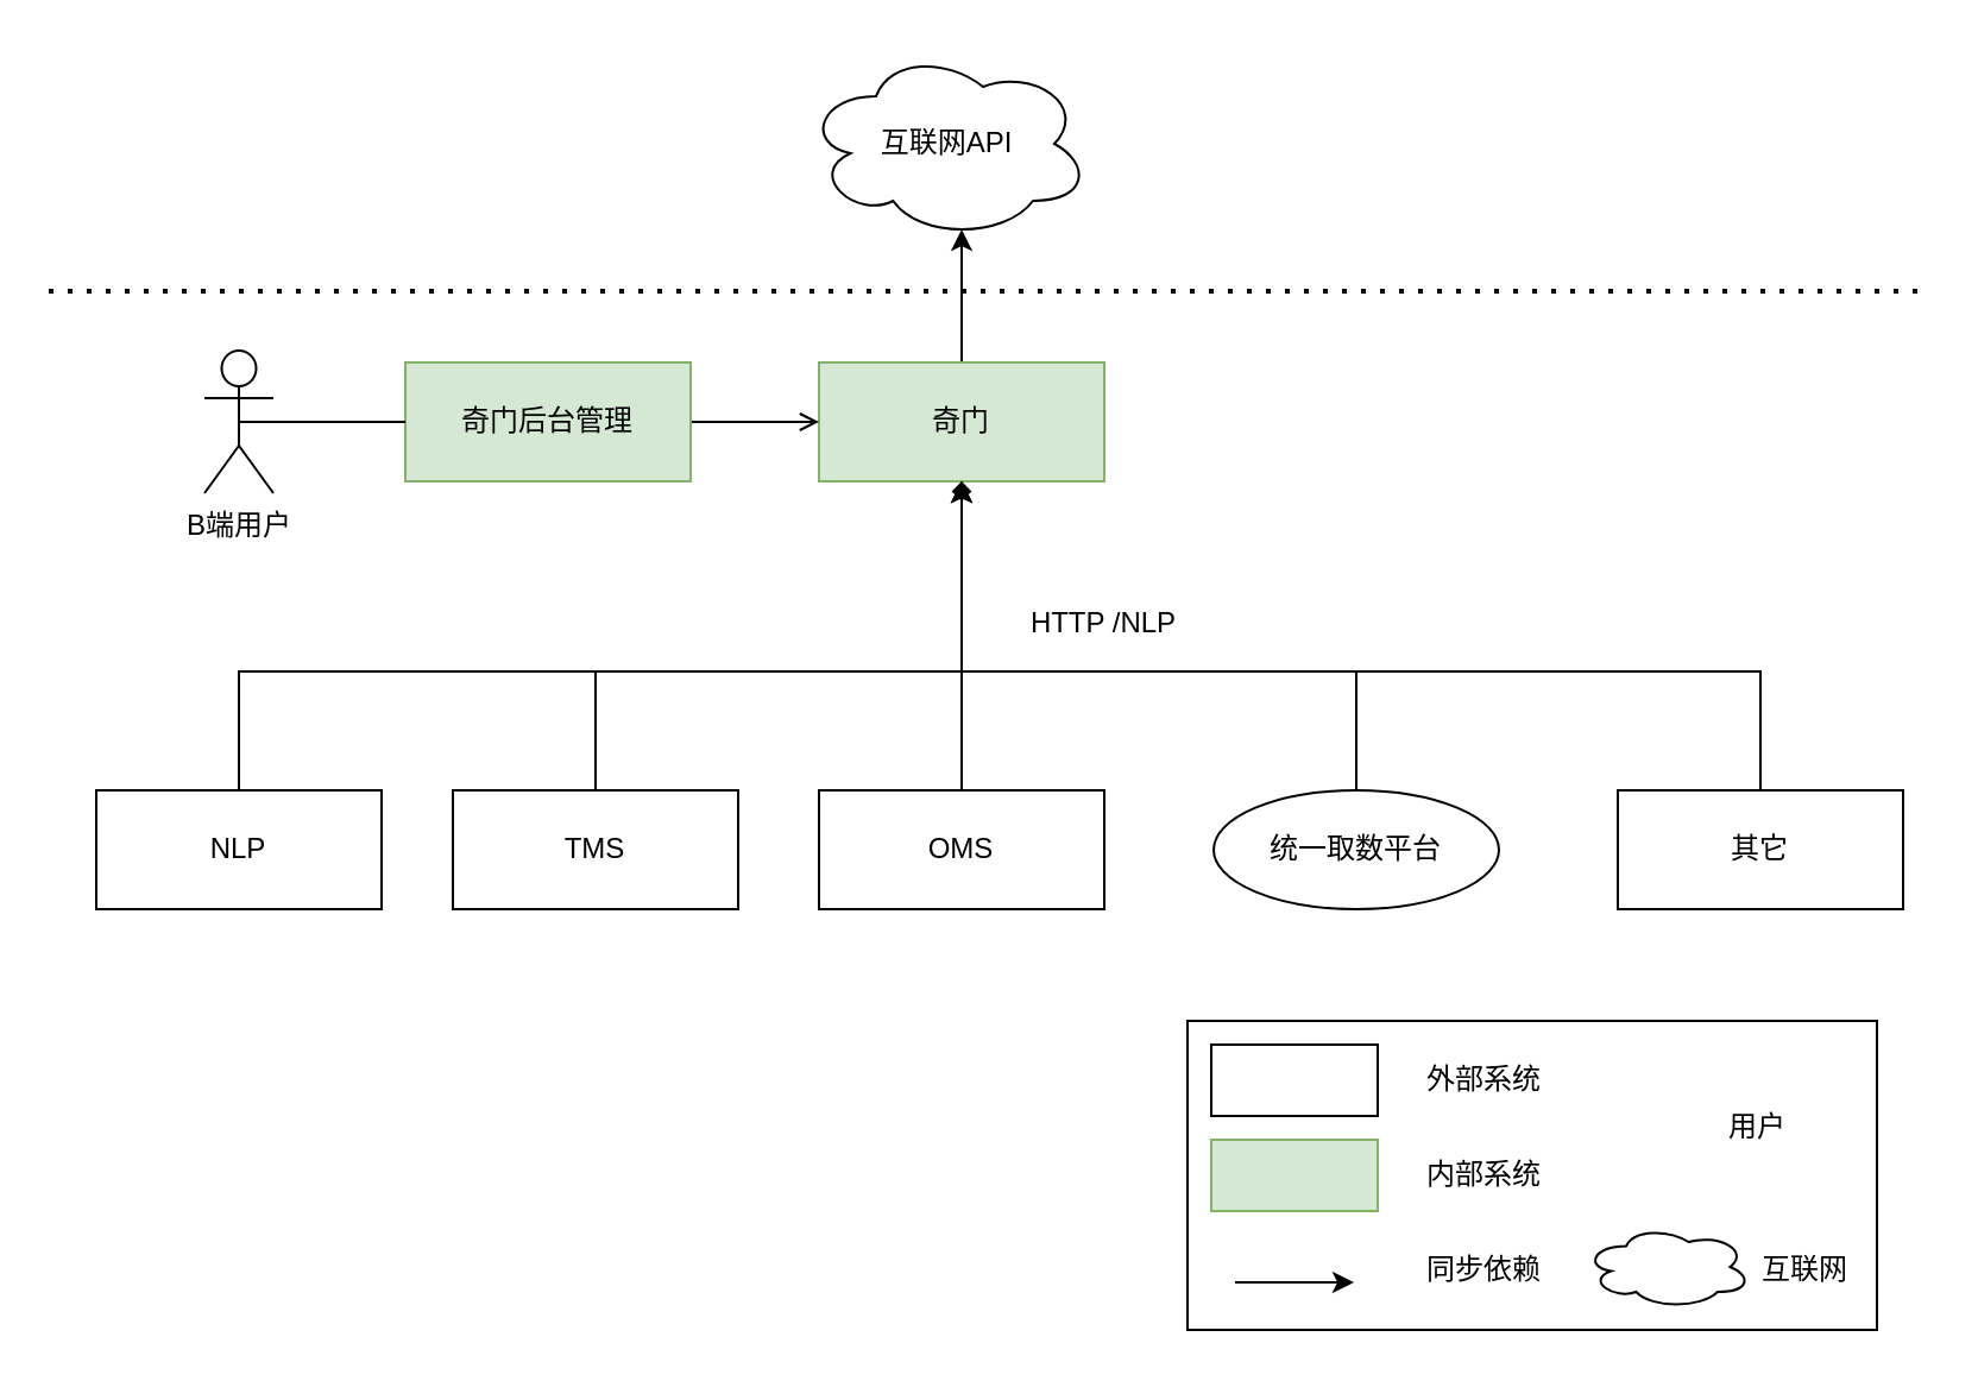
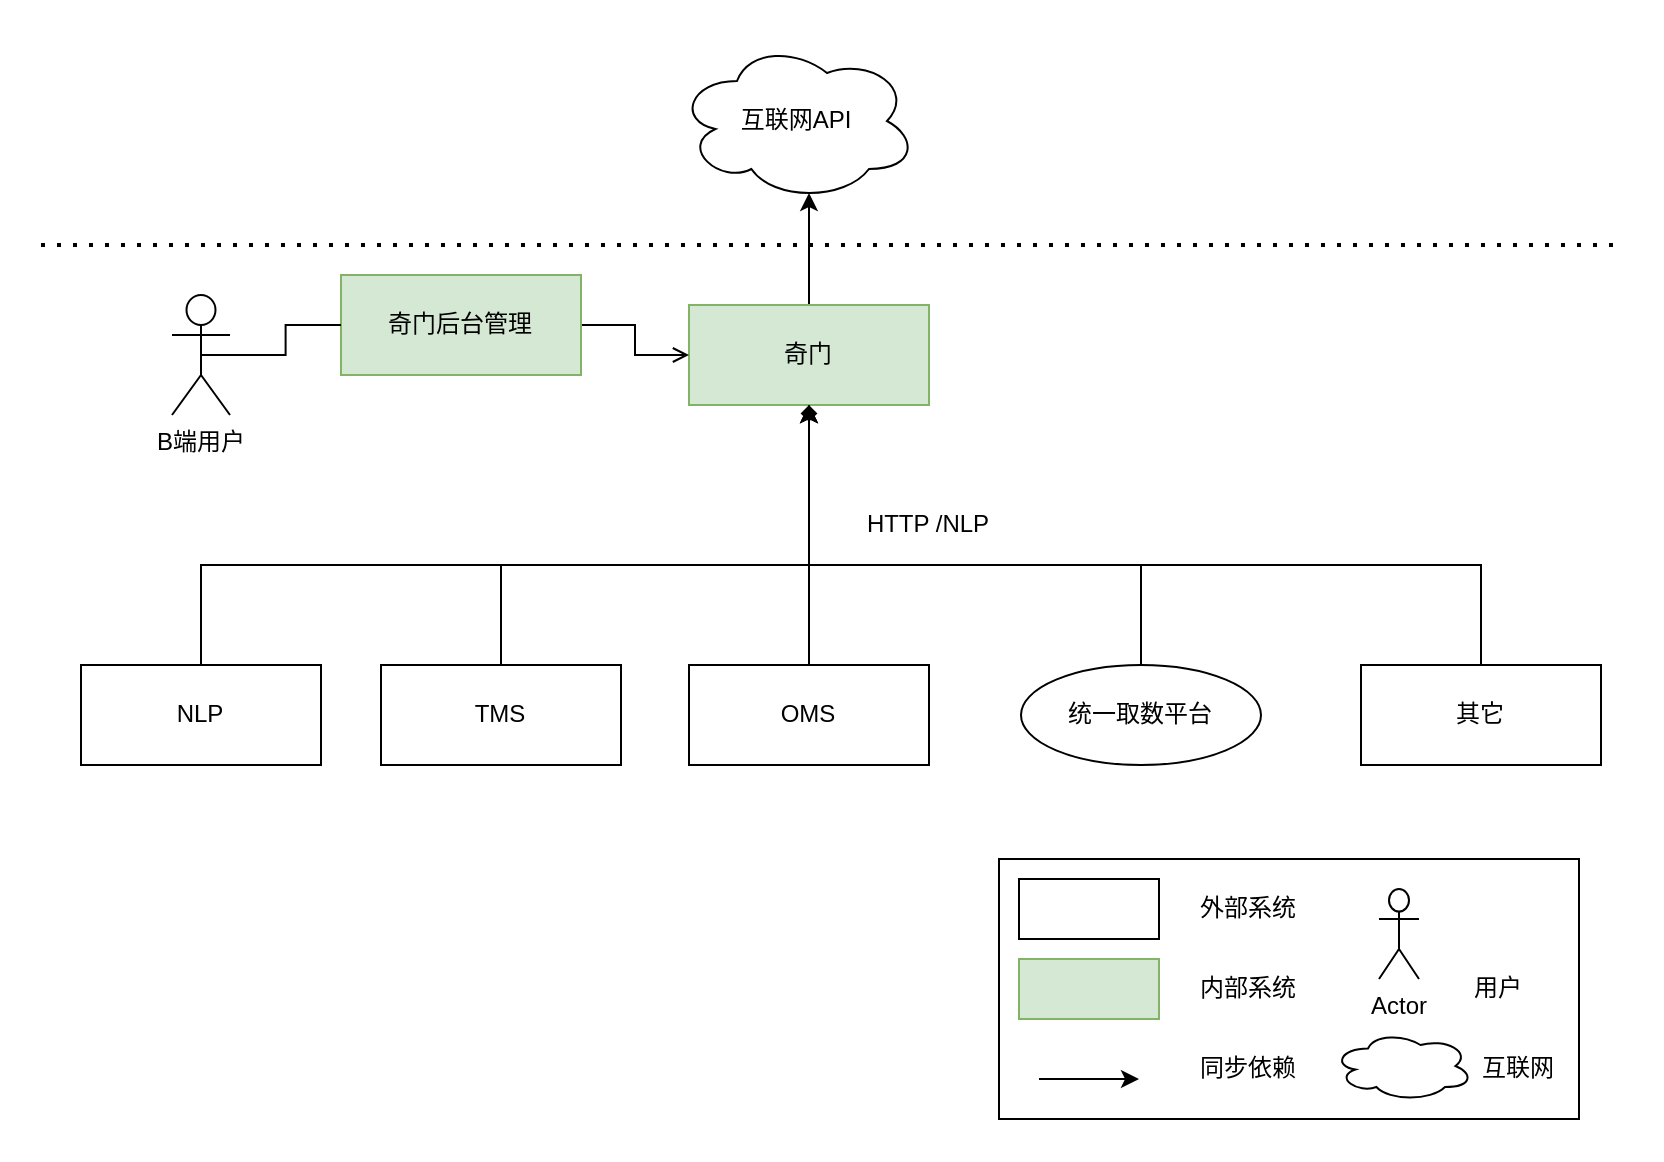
- <mxCell id="14" value="奇门后台管理" style="rounded=0;whiteSpace=wrap;html=1;fillColor=#d5e8d4;strokeColor=#82b366;" parent="1" vertex="1"><mxGeometry x="170" y="152" width="120" height="50" as="geometry" /></mxCell>
+ <mxCell id="14" value="奇门后台管理" style="rounded=0;whiteSpace=wrap;html=1;fillColor=#d5e8d4;strokeColor=#82b366;" parent="1" vertex="1"><mxGeometry x="170" y="137" width="120" height="50" as="geometry" /></mxCell>
+ <mxCell id="22" value="Actor" style="shape=umlActor;verticalLabelPosition=bottom;verticalAlign=top;html=1;outlineConnect=0;" parent="1" vertex="1"><mxGeometry x="689" y="444" width="20" height="45" as="geometry" /></mxCell>
- <mxCell id="27" value="用户" style="text;html=1;strokeColor=none;fillColor=none;align=center;verticalAlign=middle;whiteSpace=wrap;rounded=0;" parent="1" vertex="1"><mxGeometry x="719" y="464" width="40" height="20" as="geometry" /></mxCell>
+ <mxCell id="27" value="用户" style="text;html=1;strokeColor=none;fillColor=none;align=center;verticalAlign=middle;whiteSpace=wrap;rounded=0;" parent="1" vertex="1"><mxGeometry x="729" y="484" width="40" height="20" as="geometry" /></mxCell>
